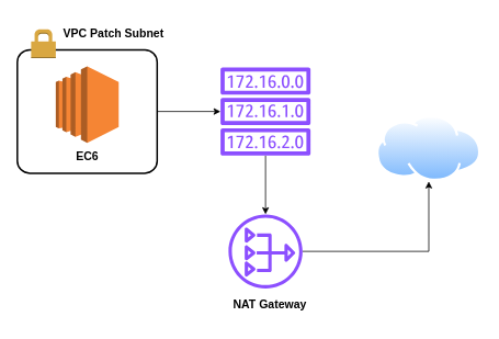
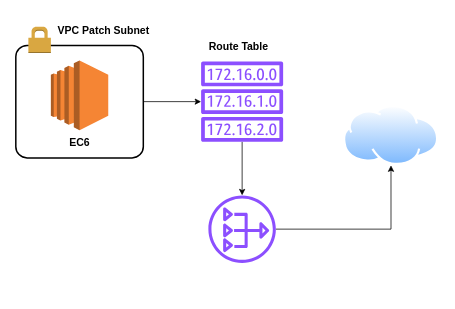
+ <mxCell id="13" value="Route Table" style="text;strokeColor=none;fillColor=none;html=1;fontSize=14;fontStyle=1;verticalAlign=middle;align=center;" vertex="1" parent="1"><mxGeometry x="267" y="41.41" width="100" height="40" as="geometry" /></mxCell>
- <mxCell id="12" value="NAT Gateway" style="text;strokeColor=none;fillColor=none;html=1;fontSize=14;fontStyle=1;verticalAlign=middle;align=center;" vertex="1" parent="1"><mxGeometry x="277" y="350" width="100" height="40" as="geometry" /></mxCell>
